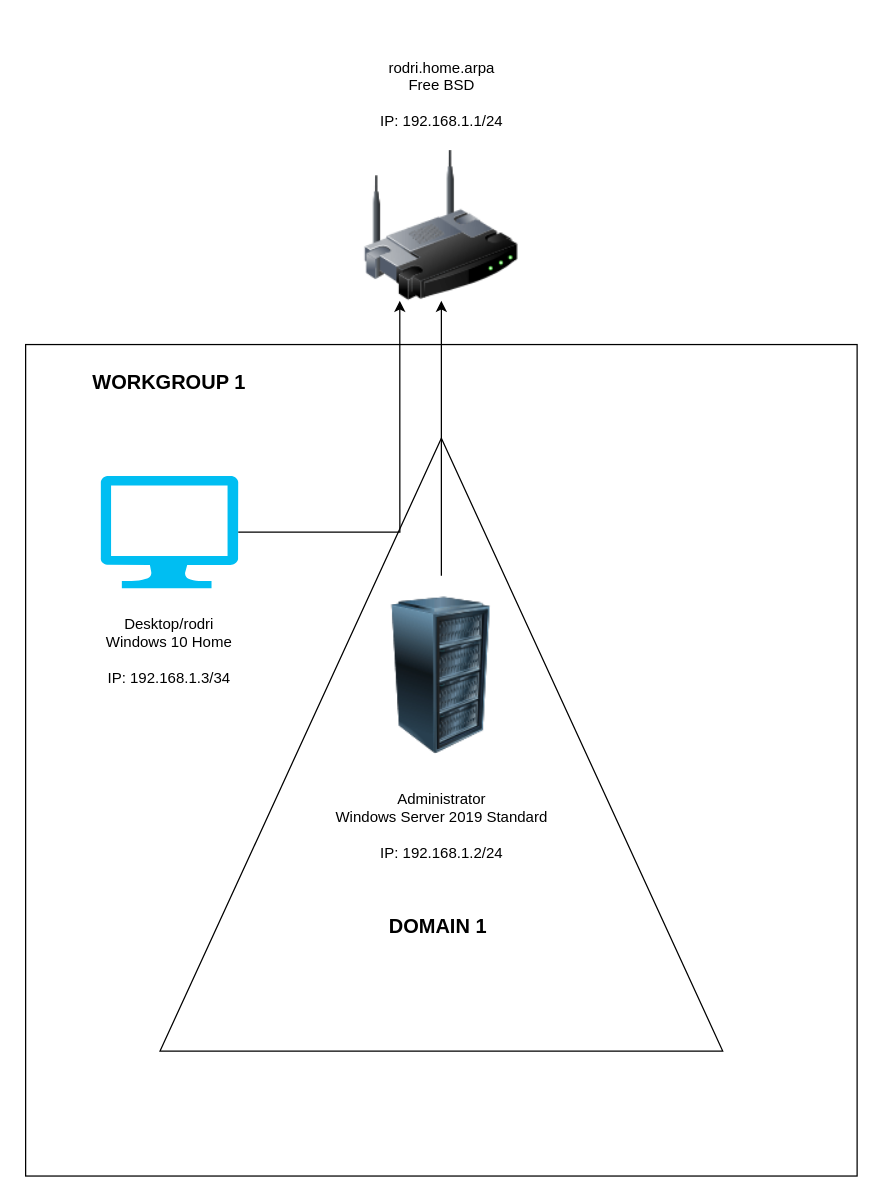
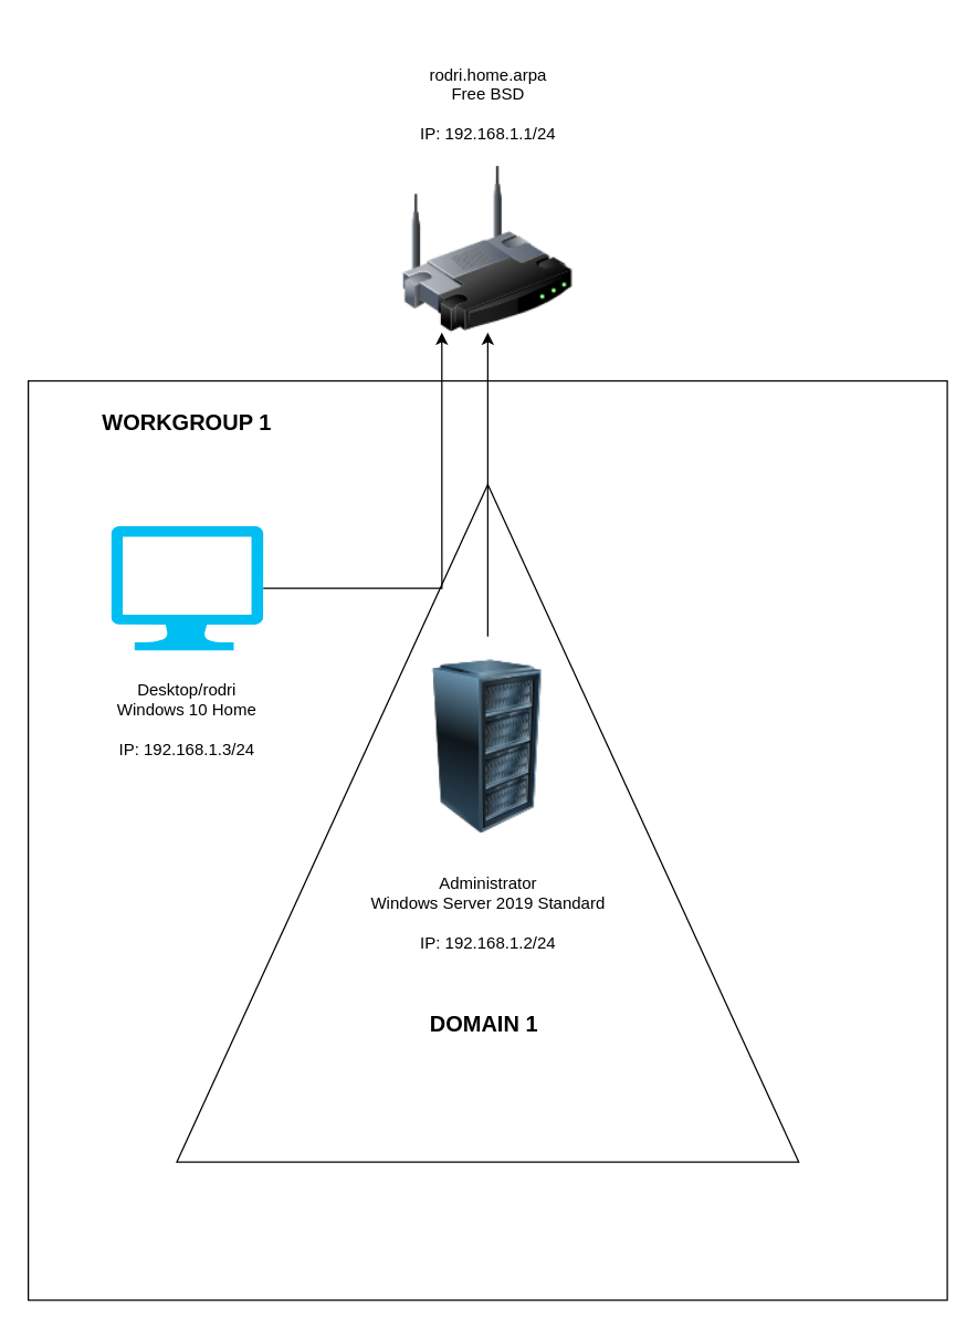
- <mxCell id="9" value="Desktop/rodri&lt;br&gt;Windows 10 Home&lt;div&gt;&lt;br&gt;IP: 192.168.1.3/34&lt;/div&gt;" style="text;html=1;whiteSpace=wrap;strokeColor=none;fillColor=none;align=center;verticalAlign=middle;rounded=0;" vertex="1" parent="1"><mxGeometry x="60" y="480" width="150" height="80" as="geometry" /></mxCell>
+ <mxCell id="9" value="Desktop/rodri&lt;br&gt;Windows 10 Home&lt;div&gt;&lt;br&gt;IP: 192.168.1.3/24&lt;/div&gt;" style="text;html=1;whiteSpace=wrap;strokeColor=none;fillColor=none;align=center;verticalAlign=middle;rounded=0;" vertex="1" parent="1"><mxGeometry x="60" y="480" width="150" height="80" as="geometry" /></mxCell>
